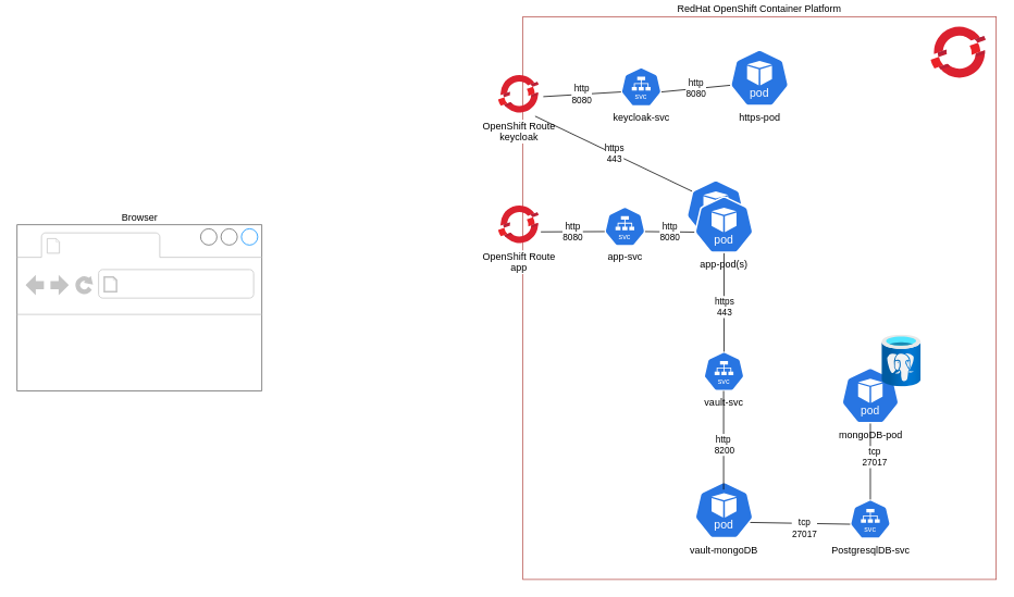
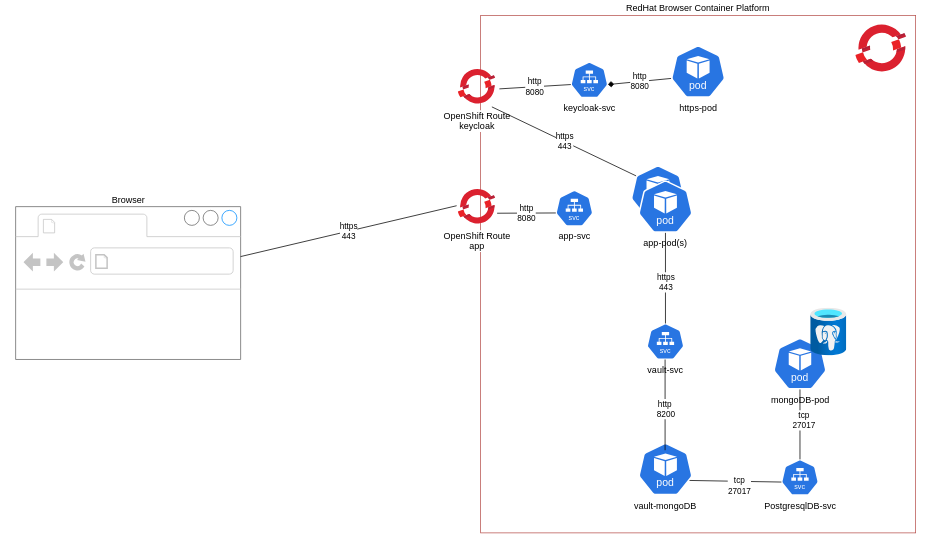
- <mxCell id="2" value="&lt;div&gt;RedHat OpenShift Container Platform&lt;/div&gt;" style="rounded=0;whiteSpace=wrap;html=1;labelPosition=center;verticalLabelPosition=top;align=center;verticalAlign=bottom;fillColor=none;strokeColor=#b85450;" parent="1" vertex="1"><mxGeometry x="640" y="20" width="580" height="690" as="geometry" /></mxCell>
+ <mxCell id="2" value="&lt;div&gt;RedHat Browser Container Platform&lt;/div&gt;" style="rounded=0;whiteSpace=wrap;html=1;labelPosition=center;verticalLabelPosition=top;align=center;verticalAlign=bottom;fillColor=none;strokeColor=#b85450;" parent="1" vertex="1"><mxGeometry x="640" y="20" width="580" height="690" as="geometry" /></mxCell>
- <mxCell id="21" value="http&lt;br&gt;8080" style="endArrow=none;html=1;rounded=0;exitX=0.005;exitY=0.63;exitDx=0;exitDy=0;exitPerimeter=0;entryX=0.995;entryY=0.63;entryDx=0;entryDy=0;entryPerimeter=0;" parent="1" source="4" target="20" edge="1"><mxGeometry width="50" height="50" relative="1" as="geometry"><mxPoint x="880" y="106.5" as="sourcePoint" /><mxPoint x="820" y="105.5" as="targetPoint" /></mxGeometry></mxCell>
+ <mxCell id="21" value="http&lt;br&gt;8080" style="endArrow=diamond;html=1;rounded=0;exitX=0.005;exitY=0.63;exitDx=0;exitDy=0;exitPerimeter=0;entryX=0.995;entryY=0.63;entryDx=0;entryDy=0;entryPerimeter=0;" parent="1" source="4" target="20" edge="1"><mxGeometry width="50" height="50" relative="1" as="geometry"><mxPoint x="880" y="106.5" as="sourcePoint" /><mxPoint x="820" y="105.5" as="targetPoint" /></mxGeometry></mxCell>
- <mxCell id="14" value="http&lt;br&gt;8080" style="endArrow=none;html=1;rounded=0;exitX=0.005;exitY=0.63;exitDx=0;exitDy=0;exitPerimeter=0;entryX=0.995;entryY=0.63;entryDx=0;entryDy=0;entryPerimeter=0;" parent="1" source="18" target="6" edge="1"><mxGeometry width="50" height="50" relative="1" as="geometry"><mxPoint x="838" y="350" as="sourcePoint" /><mxPoint x="760" y="352" as="targetPoint" /></mxGeometry></mxCell>
+ <mxCell id="10" value="https&lt;br&gt;443" style="endArrow=none;html=1;rounded=0;exitX=-0.04;exitY=0.476;exitDx=0;exitDy=0;exitPerimeter=0;" parent="1" source="8" target="9" edge="1"><mxGeometry width="50" height="50" relative="1" as="geometry"><mxPoint x="690" y="310" as="sourcePoint" /><mxPoint x="740" y="260" as="targetPoint" /></mxGeometry></mxCell>
